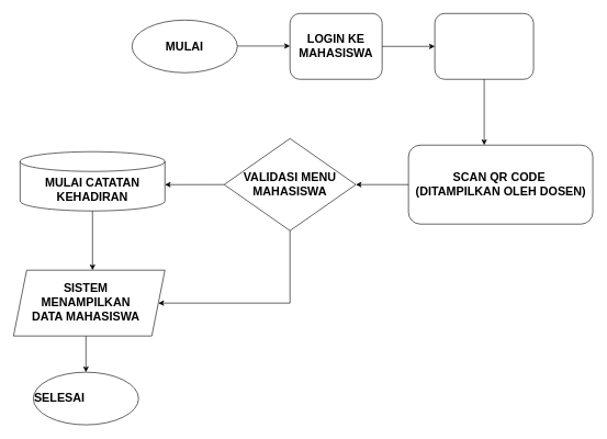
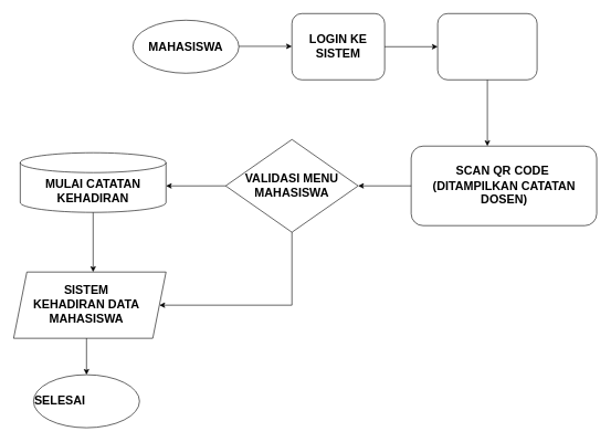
- <mxCell id="15" value="&lt;h2&gt;MULAI&lt;/h2&gt;" style="text;html=1;align=center;verticalAlign=middle;whiteSpace=wrap;rounded=0;" vertex="1" parent="1"><mxGeometry x="210" y="40" width="140" height="60" as="geometry" /></mxCell>
+ <mxCell id="15" value="&lt;h2&gt;MAHASISWA&lt;/h2&gt;" style="text;html=1;align=center;verticalAlign=middle;whiteSpace=wrap;rounded=0;" vertex="1" parent="1"><mxGeometry x="210" y="40" width="140" height="60" as="geometry" /></mxCell>
- <mxCell id="16" value="&lt;h2&gt;LOGIN KE&lt;br&gt;MAHASISWA&lt;/h2&gt;" style="text;html=1;align=center;verticalAlign=middle;whiteSpace=wrap;rounded=0;" vertex="1" parent="1"><mxGeometry x="450" y="20" width="120" height="100" as="geometry" /></mxCell>
+ <mxCell id="16" value="&lt;h2&gt;LOGIN KE&lt;br&gt;SISTEM&lt;/h2&gt;" style="text;html=1;align=center;verticalAlign=middle;whiteSpace=wrap;rounded=0;" vertex="1" parent="1"><mxGeometry x="450" y="20" width="120" height="100" as="geometry" /></mxCell>
- <mxCell id="17" value="&lt;h2&gt;SCAN QR CODE&amp;nbsp;&lt;br&gt;(DITAMPILKAN OLEH DOSEN)&lt;/h2&gt;" style="text;html=1;align=center;verticalAlign=middle;whiteSpace=wrap;rounded=0;" vertex="1" parent="1"><mxGeometry x="627.5" y="235" width="265" height="90" as="geometry" /></mxCell>
+ <mxCell id="17" value="&lt;h2&gt;SCAN QR CODE&amp;nbsp;&lt;br&gt;(DITAMPILKAN CATATAN DOSEN)&lt;/h2&gt;" style="text;html=1;align=center;verticalAlign=middle;whiteSpace=wrap;rounded=0;" vertex="1" parent="1"><mxGeometry x="627.5" y="235" width="265" height="90" as="geometry" /></mxCell>
- <mxCell id="23" value="&lt;h2&gt;SISTEM MENAMPILKAN DATA MAHASISWA&lt;/h2&gt;" style="text;html=1;align=center;verticalAlign=middle;whiteSpace=wrap;rounded=0;" vertex="1" parent="1"><mxGeometry x="40" y="410" width="180" height="100" as="geometry" /></mxCell>
+ <mxCell id="23" value="&lt;h2&gt;SISTEM KEHADIRAN DATA MAHASISWA&lt;/h2&gt;" style="text;html=1;align=center;verticalAlign=middle;whiteSpace=wrap;rounded=0;" vertex="1" parent="1"><mxGeometry x="40" y="410" width="180" height="100" as="geometry" /></mxCell>
